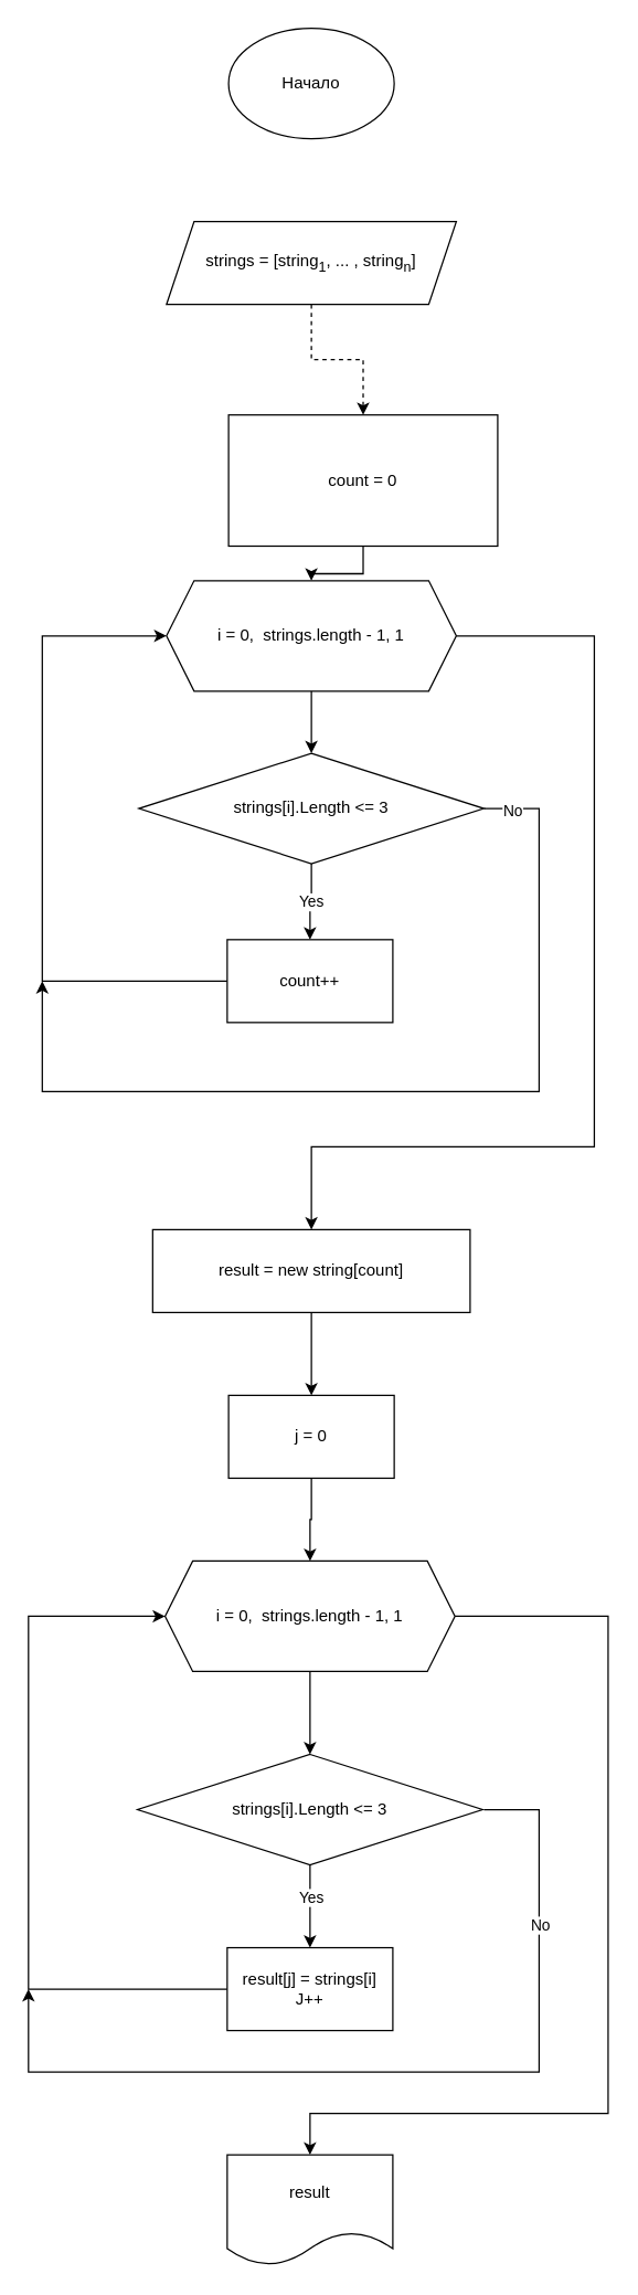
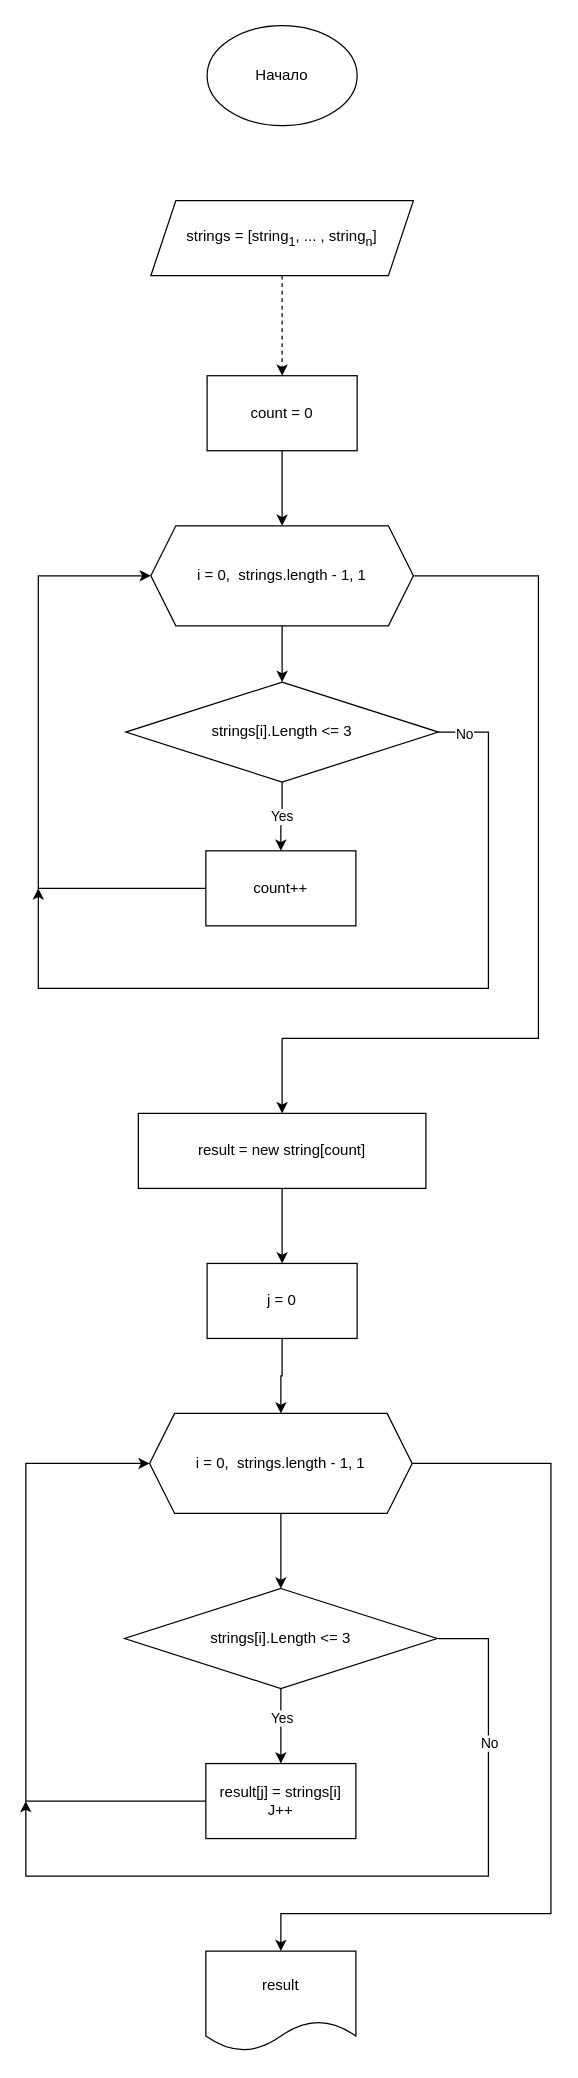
- <mxCell id="6" value="count = 0" style="whiteSpace=wrap;html=1;" vertex="1" parent="1"><mxGeometry x="165" y="300" width="195" height="95" as="geometry" /></mxCell>
+ <mxCell id="6" value="count = 0" style="whiteSpace=wrap;html=1;" vertex="1" parent="1"><mxGeometry x="165" y="300" width="120" height="60" as="geometry" /></mxCell>
